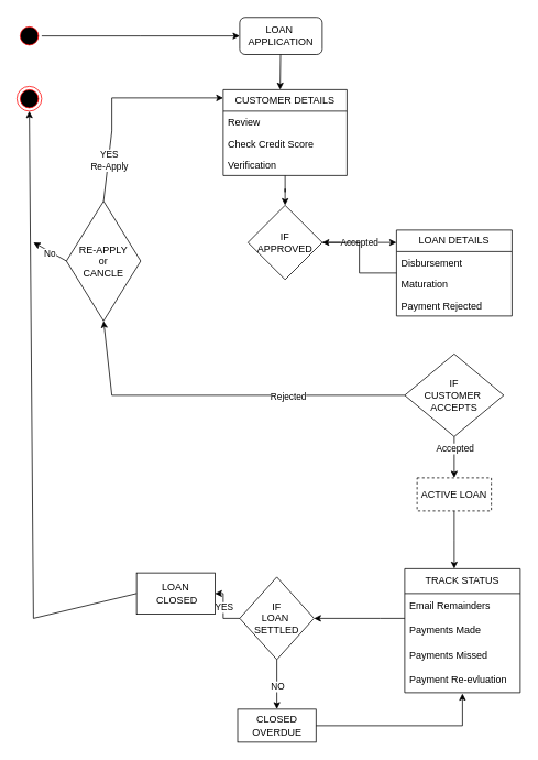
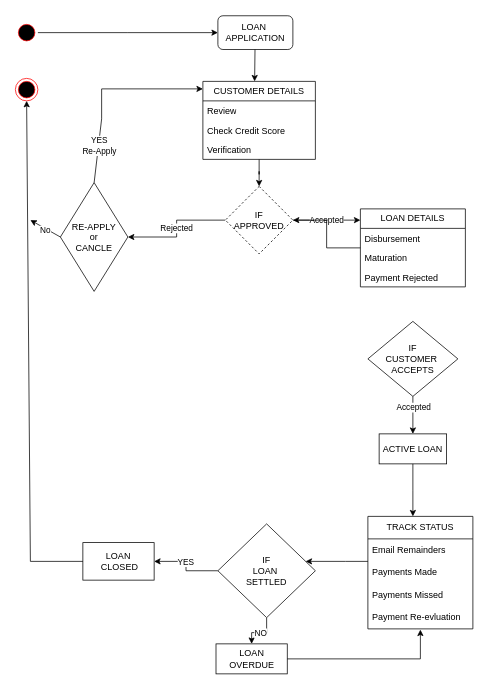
- <mxCell id="12" value="IF&lt;div&gt;APPROVED&lt;/div&gt;" style="rhombus;whiteSpace=wrap;html=1;" vertex="1" parent="1"><mxGeometry x="300" y="248" width="90" height="90" as="geometry" /></mxCell>
+ <mxCell id="12" value="IF&lt;div&gt;APPROVED&lt;/div&gt;" style="rhombus;whiteSpace=wrap;html=1;dashed=1;" vertex="1" parent="1"><mxGeometry x="300" y="248" width="90" height="90" as="geometry" /></mxCell>
+ <mxCell id="10" value="Rejected" style="edgeStyle=orthogonalEdgeStyle;rounded=0;orthogonalLoop=1;jettySize=auto;html=1;" edge="1" parent="1" source="12" target="13"><mxGeometry relative="1" as="geometry" /></mxCell>
- <mxCell id="27" value="" style="endArrow=classic;html=1;rounded=0;entryX=0.5;entryY=1;entryDx=0;entryDy=0;exitX=0;exitY=0.5;exitDx=0;exitDy=0;" edge="1" parent="1" source="24" target="13"><mxGeometry width="50" height="50" relative="1" as="geometry"><mxPoint x="135" y="478" as="sourcePoint" /><mxPoint x="460" y="448" as="targetPoint" /><Array as="points"><mxPoint x="135" y="478" /></Array></mxGeometry></mxCell>
- <mxCell id="28" value="Rejected" style="edgeLabel;html=1;align=center;verticalAlign=middle;resizable=0;points=[];" vertex="1" connectable="0" parent="27"><mxGeometry x="-0.363" y="1" relative="1" as="geometry"><mxPoint as="offset" /></mxGeometry></mxCell>
- <mxCell id="26" value="ACTIVE LOAN" style="whiteSpace=wrap;html=1;fillColor=none;fontStyle=0;startSize=26;dashed=1;" vertex="1" parent="1"><mxGeometry x="505" y="578" width="90" height="40" as="geometry" /></mxCell>
+ <mxCell id="26" value="ACTIVE LOAN" style="whiteSpace=wrap;html=1;fillColor=none;fontStyle=0;startSize=26;" vertex="1" parent="1"><mxGeometry x="505" y="578" width="90" height="40" as="geometry" /></mxCell>
- <mxCell id="42" value="LOAN&lt;div&gt;&amp;nbsp;CLOSED&lt;/div&gt;" style="whiteSpace=wrap;html=1;fontStyle=0;startSize=30;" vertex="1" parent="1"><mxGeometry x="165" y="693" width="95" height="50" as="geometry" /></mxCell>
+ <mxCell id="42" value="LOAN&lt;div&gt;&amp;nbsp;CLOSED&lt;/div&gt;" style="whiteSpace=wrap;html=1;fontStyle=0;startSize=30;" vertex="1" parent="1"><mxGeometry x="110" y="723" width="95" height="50" as="geometry" /></mxCell>
- <mxCell id="39" value="IF&lt;div&gt;LOAN&amp;nbsp;&lt;/div&gt;&lt;div&gt;SETTLED&lt;/div&gt;" style="rhombus;whiteSpace=wrap;html=1;fontStyle=0;startSize=30;" vertex="1" parent="1"><mxGeometry x="290" y="698" width="90" height="100" as="geometry" /></mxCell>
+ <mxCell id="39" value="IF&lt;div&gt;LOAN&amp;nbsp;&lt;/div&gt;&lt;div&gt;SETTLED&lt;/div&gt;" style="rhombus;whiteSpace=wrap;html=1;fontStyle=0;startSize=30;" vertex="1" parent="1"><mxGeometry x="290" y="698" width="130" height="125" as="geometry" /></mxCell>
- <mxCell id="40" value="CLOSED&lt;div&gt;OVERDUE&lt;/div&gt;" style="whiteSpace=wrap;html=1;fontStyle=0;startSize=30;" vertex="1" parent="1"><mxGeometry x="287.5" y="858" width="95" height="40" as="geometry" /></mxCell>
+ <mxCell id="40" value="LOAN&lt;div&gt;OVERDUE&lt;/div&gt;" style="whiteSpace=wrap;html=1;fontStyle=0;startSize=30;" vertex="1" parent="1"><mxGeometry x="287.5" y="858" width="95" height="40" as="geometry" /></mxCell>
